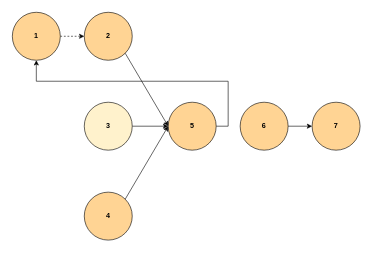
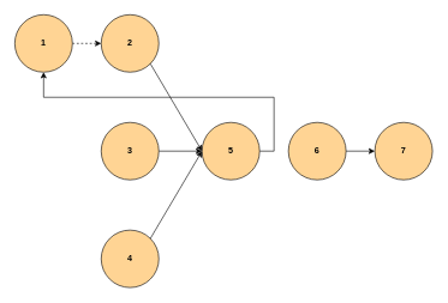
- <mxCell id="5" value="3" style="ellipse;whiteSpace=wrap;html=1;aspect=fixed;fillColor=#fff2cc;fontStyle=1;" vertex="1" parent="1"><mxGeometry x="140" y="170" width="80" height="80" as="geometry" /></mxCell>
+ <mxCell id="5" value="3" style="ellipse;whiteSpace=wrap;html=1;aspect=fixed;fillColor=#FFD494;fontStyle=1" vertex="1" parent="1"><mxGeometry x="140" y="170" width="80" height="80" as="geometry" /></mxCell>
